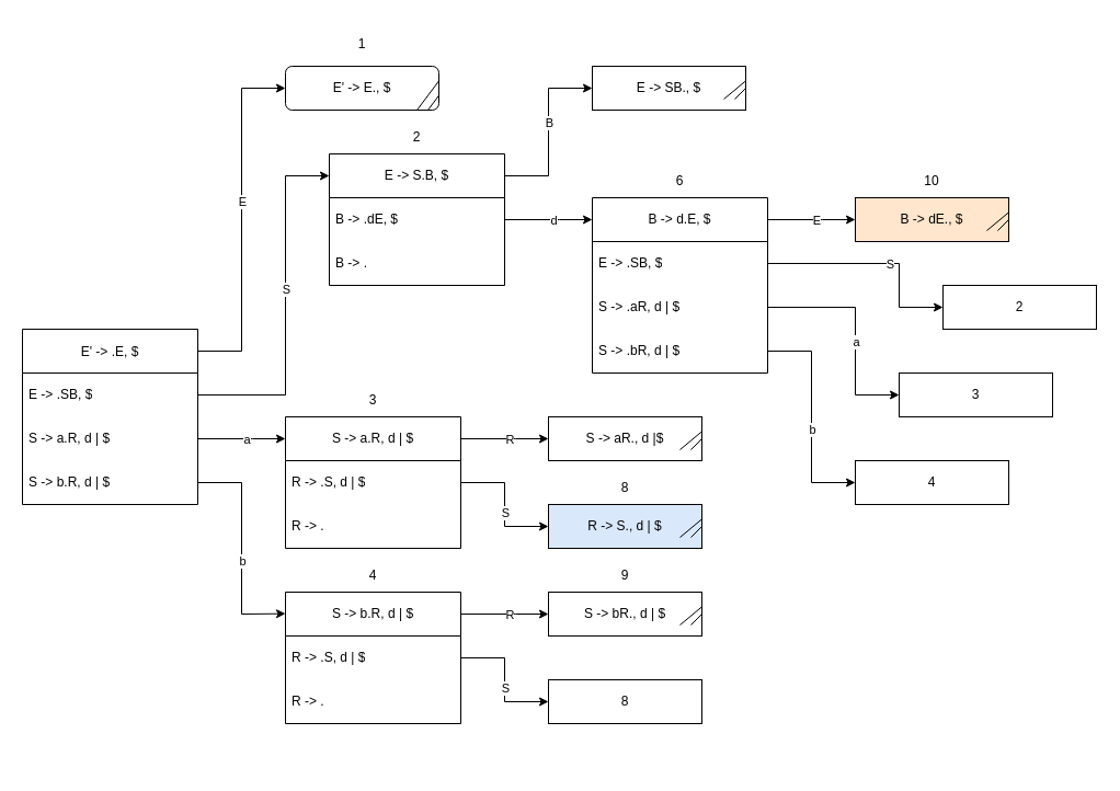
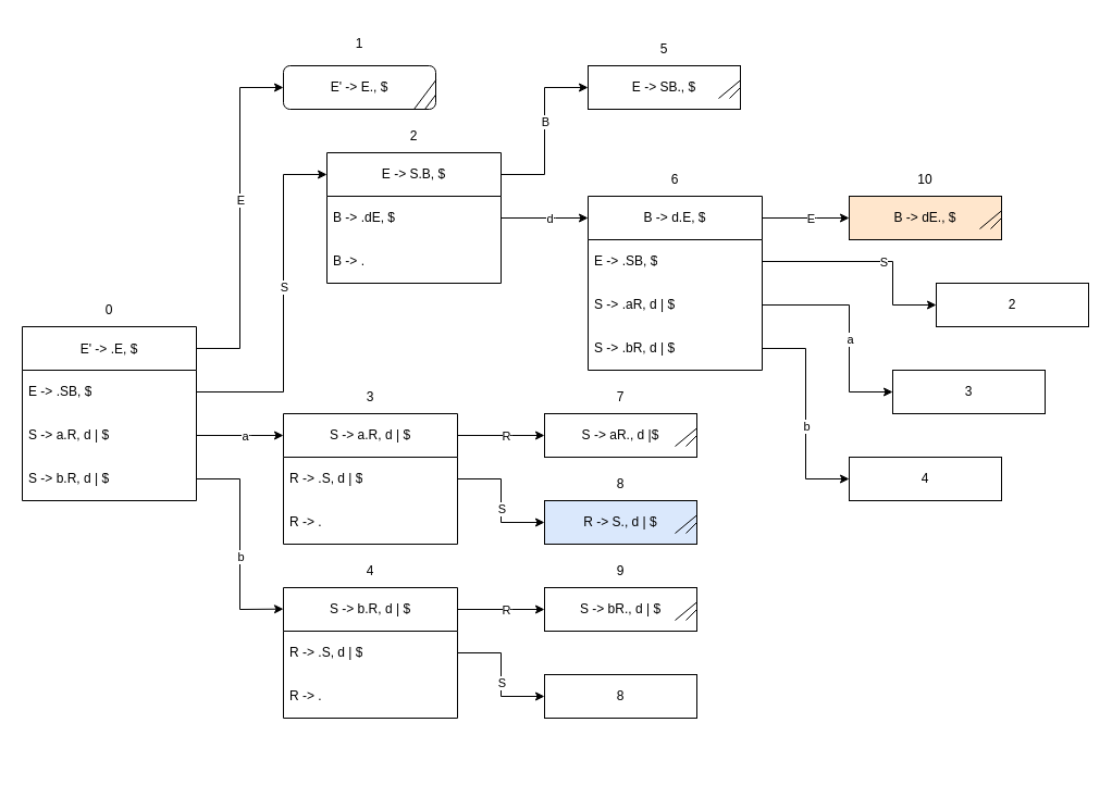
+ <mxCell id="35" value="5" style="text;strokeColor=none;fillColor=none;align=center;verticalAlign=middle;spacingLeft=4;spacingRight=4;overflow=hidden;points=[[0,0.5],[1,0.5]];portConstraint=eastwest;rotatable=0;whiteSpace=wrap;html=1;" parent="33" vertex="1"><mxGeometry width="140" height="30" as="geometry" /></mxCell>
+ <mxCell id="7" value="0" style="text;strokeColor=none;fillColor=none;align=center;verticalAlign=middle;spacingLeft=4;spacingRight=4;overflow=hidden;points=[[0,0.5],[1,0.5]];portConstraint=eastwest;rotatable=0;whiteSpace=wrap;html=1;" parent="2" vertex="1"><mxGeometry width="160" height="30" as="geometry" /></mxCell>
+ <mxCell id="23" value="7" style="text;strokeColor=none;fillColor=none;align=center;verticalAlign=middle;spacingLeft=4;spacingRight=4;overflow=hidden;points=[[0,0.5],[1,0.5]];portConstraint=eastwest;rotatable=0;whiteSpace=wrap;html=1;" parent="21" vertex="1"><mxGeometry width="140" height="30" as="geometry" /></mxCell>
